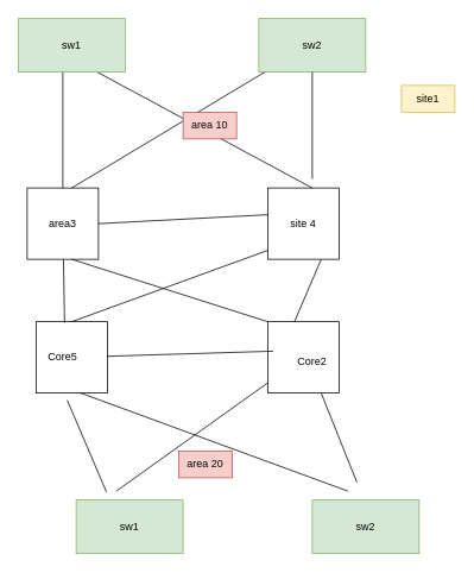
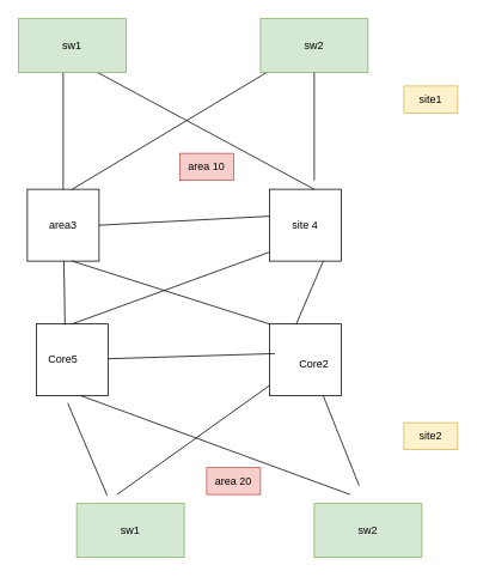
- <mxCell id="27" value="area 10" style="text;html=1;align=center;verticalAlign=middle;whiteSpace=wrap;rounded=0;fillColor=#f8cecc;strokeColor=#b85450;" vertex="1" parent="1"><mxGeometry x="205" y="125" width="60" height="30" as="geometry" /></mxCell>
+ <mxCell id="27" value="area 10" style="text;html=1;align=center;verticalAlign=middle;whiteSpace=wrap;rounded=0;fillColor=#f8cecc;strokeColor=#b85450;" vertex="1" parent="1"><mxGeometry x="200" y="170" width="60" height="30" as="geometry" /></mxCell>
+ <mxCell id="29" value="site2" style="text;html=1;align=center;verticalAlign=middle;whiteSpace=wrap;rounded=0;fillColor=#fff2cc;strokeColor=#d6b656;" vertex="1" parent="1"><mxGeometry x="450" y="470" width="60" height="30" as="geometry" /></mxCell>
- <mxCell id="26" value="area 20" style="text;html=1;align=center;verticalAlign=middle;whiteSpace=wrap;rounded=0;fillColor=#f8cecc;strokeColor=#b85450;" vertex="1" parent="1"><mxGeometry x="200" y="505" width="60" height="30" as="geometry" /></mxCell>
+ <mxCell id="26" value="area 20" style="text;html=1;align=center;verticalAlign=middle;whiteSpace=wrap;rounded=0;fillColor=#f8cecc;strokeColor=#b85450;" vertex="1" parent="1"><mxGeometry x="230" y="520" width="60" height="30" as="geometry" /></mxCell>
